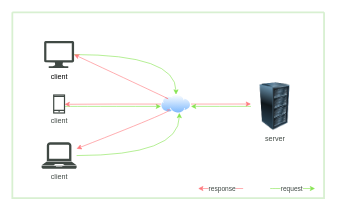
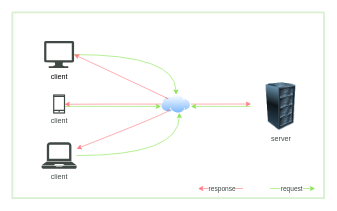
- <mxCell id="11" value="server" style="image;html=1;image=img/lib/clip_art/computers/Server_Rack_128x128.png;fontColor=#404944;" parent="2" vertex="1"><mxGeometry x="398" y="117" width="80" height="80" as="geometry" /></mxCell>
+ <mxCell id="11" value="server" style="image;html=1;image=img/lib/clip_art/computers/Server_Rack_128x128.png;fontColor=#404944;" parent="2" vertex="1"><mxGeometry x="408" y="117" width="80" height="80" as="geometry" /></mxCell>
